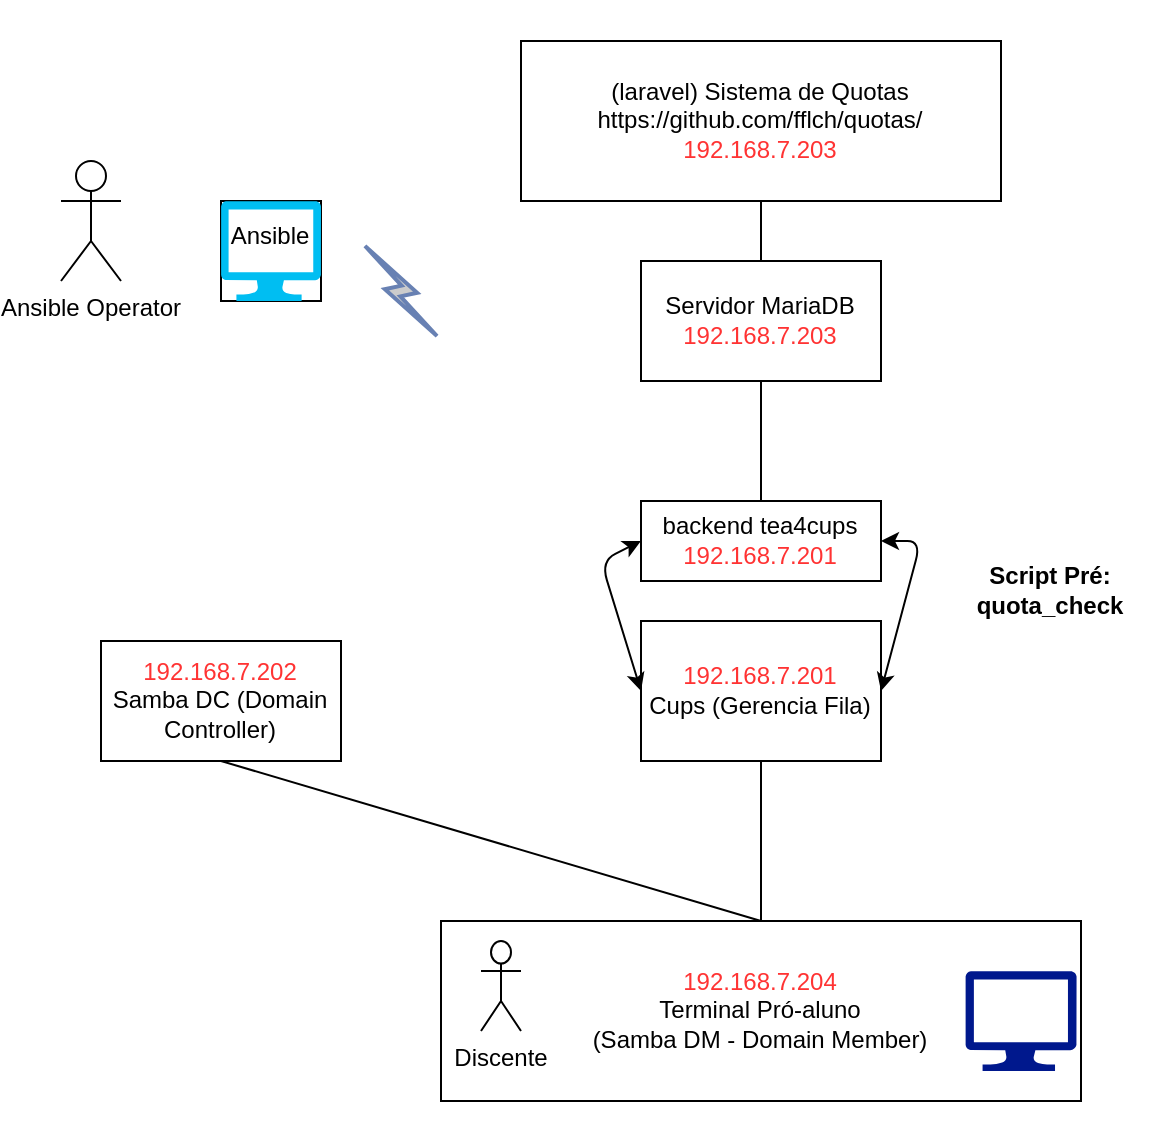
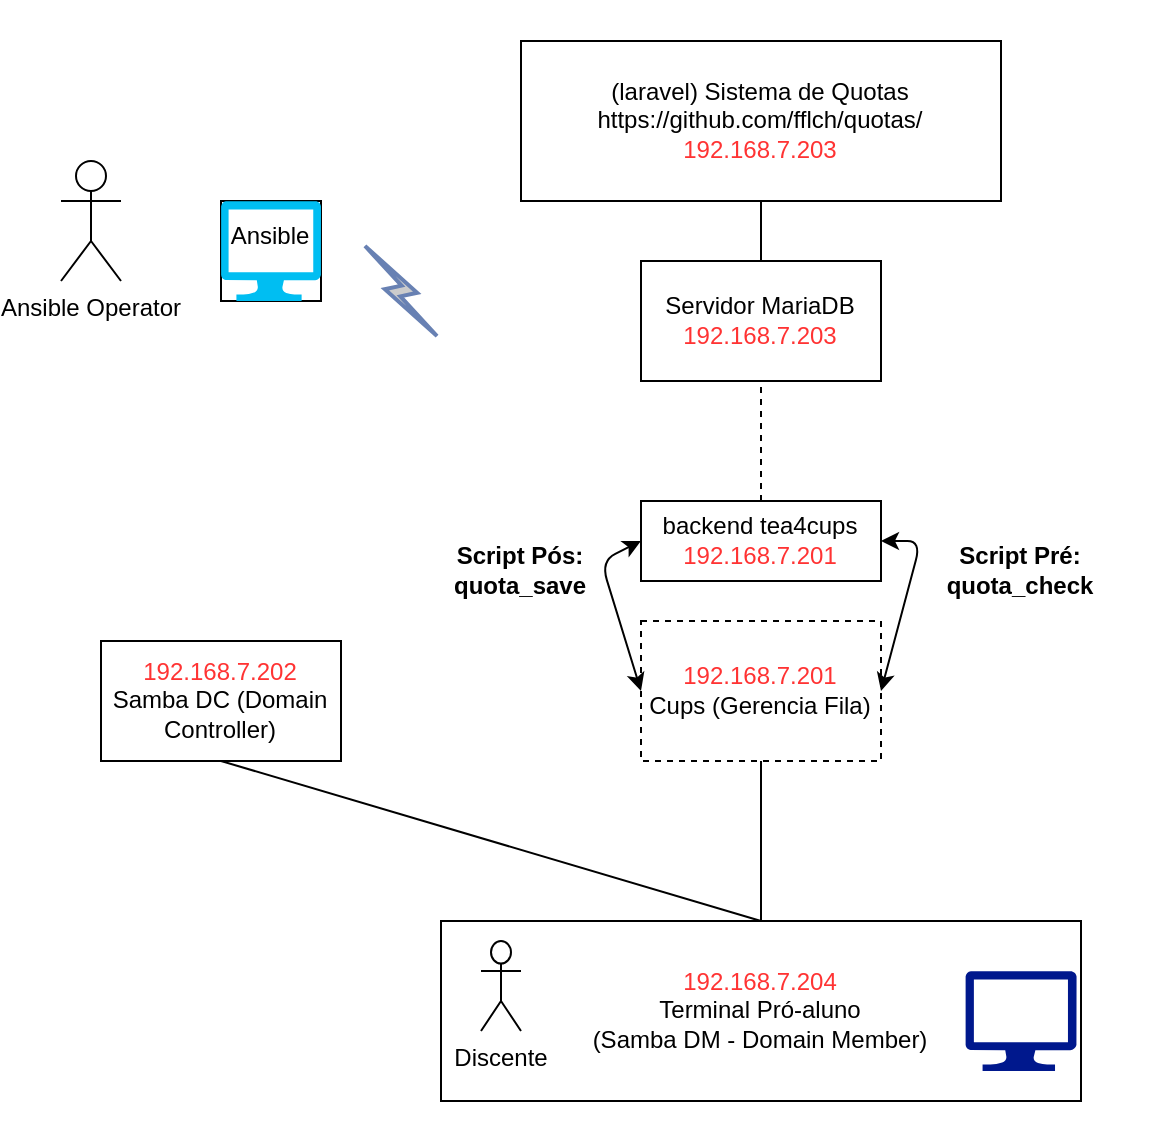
- <mxCell id="16" value="" style="endArrow=none;html=1;entryX=0.5;entryY=1;entryDx=0;entryDy=0;exitX=0.5;exitY=0;exitDx=0;exitDy=0;" parent="1" source="7" target="15" edge="1"><mxGeometry width="50" height="50" relative="1" as="geometry"><mxPoint x="310" y="340" as="sourcePoint" /><mxPoint x="360" y="290" as="targetPoint" /></mxGeometry></mxCell>
+ <mxCell id="16" value="" style="endArrow=none;html=1;entryX=0.5;entryY=1;entryDx=0;entryDy=0;exitX=0.5;exitY=0;exitDx=0;exitDy=0;dashed=1;" parent="1" source="7" target="15" edge="1"><mxGeometry width="50" height="50" relative="1" as="geometry"><mxPoint x="310" y="340" as="sourcePoint" /><mxPoint x="360" y="290" as="targetPoint" /></mxGeometry></mxCell>
+ <mxCell id="11" value="&lt;div&gt;&lt;b&gt;Script Pós:&lt;/b&gt;&lt;/div&gt;&lt;div&gt;&lt;b&gt;quota_save&lt;/b&gt;&lt;/div&gt;" style="text;html=1;strokeColor=none;fillColor=none;align=center;verticalAlign=middle;whiteSpace=wrap;rounded=0;" parent="1" vertex="1"><mxGeometry x="210" y="260" width="80" height="50" as="geometry" /></mxCell>
- <mxCell id="10" value="&lt;b&gt;Script Pré: quota_check&lt;/b&gt;" style="text;html=1;strokeColor=none;fillColor=none;align=center;verticalAlign=middle;whiteSpace=wrap;rounded=0;" parent="1" vertex="1"><mxGeometry x="465" y="260" width="100" height="70" as="geometry" /></mxCell>
+ <mxCell id="10" value="&lt;b&gt;Script Pré: quota_check&lt;/b&gt;" style="text;html=1;strokeColor=none;fillColor=none;align=center;verticalAlign=middle;whiteSpace=wrap;rounded=0;" parent="1" vertex="1"><mxGeometry x="450" y="250" width="100" height="70" as="geometry" /></mxCell>
- <mxCell id="5" value="&lt;font color=&quot;#FF3333&quot;&gt;192.168.7.201&lt;/font&gt;&lt;br&gt;Cups (Gerencia Fila)" style="rounded=0;whiteSpace=wrap;html=1;" parent="1" vertex="1"><mxGeometry x="310" y="310" width="120" height="70" as="geometry" /></mxCell>
+ <mxCell id="5" value="&lt;font color=&quot;#FF3333&quot;&gt;192.168.7.201&lt;/font&gt;&lt;br&gt;Cups (Gerencia Fila)" style="rounded=0;whiteSpace=wrap;html=1;dashed=1;" parent="1" vertex="1"><mxGeometry x="310" y="310" width="120" height="70" as="geometry" /></mxCell>
